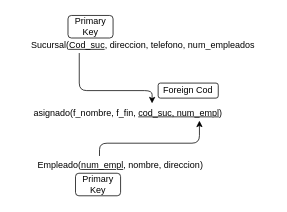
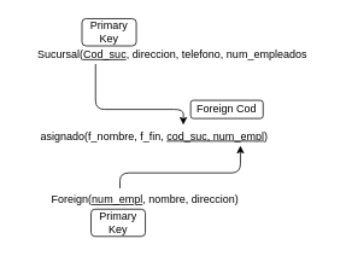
- <mxCell id="3" value="Empleado(&lt;u&gt;num_empl&lt;/u&gt;, nombre, direccion)" style="text;html=1;strokeColor=none;fillColor=none;align=center;verticalAlign=middle;whiteSpace=wrap;rounded=0;" vertex="1" parent="1"><mxGeometry x="30" y="210" width="260" height="20" as="geometry" /></mxCell>
+ <mxCell id="3" value="Foreign(&lt;u&gt;num_empl&lt;/u&gt;, nombre, direccion)" style="text;html=1;strokeColor=none;fillColor=none;align=center;verticalAlign=middle;whiteSpace=wrap;rounded=0;" vertex="1" parent="1"><mxGeometry x="30" y="210" width="260" height="20" as="geometry" /></mxCell>
